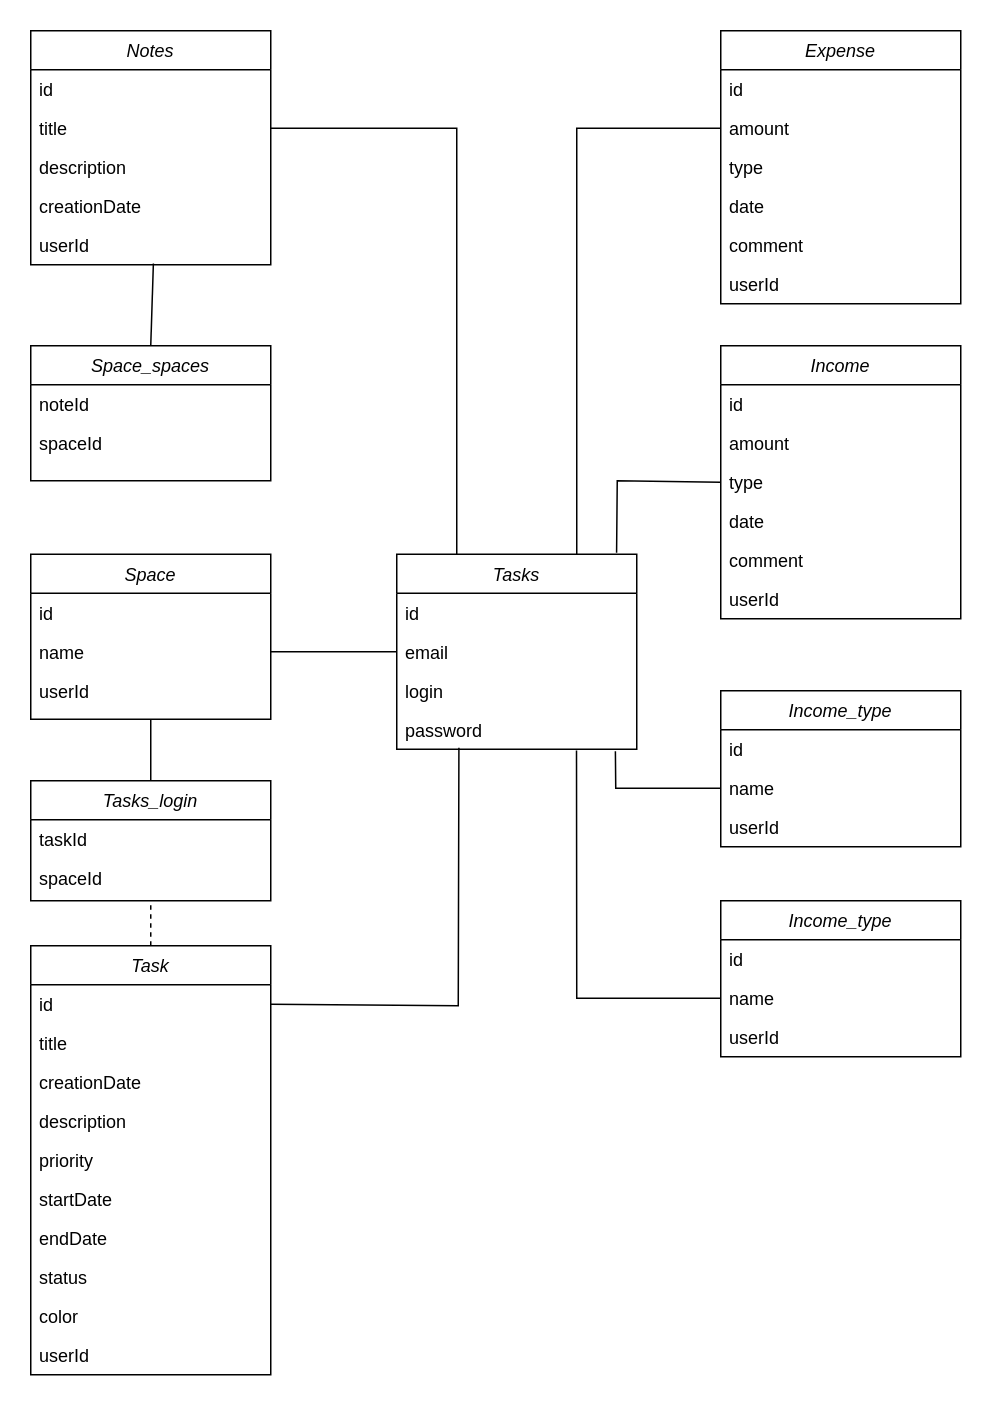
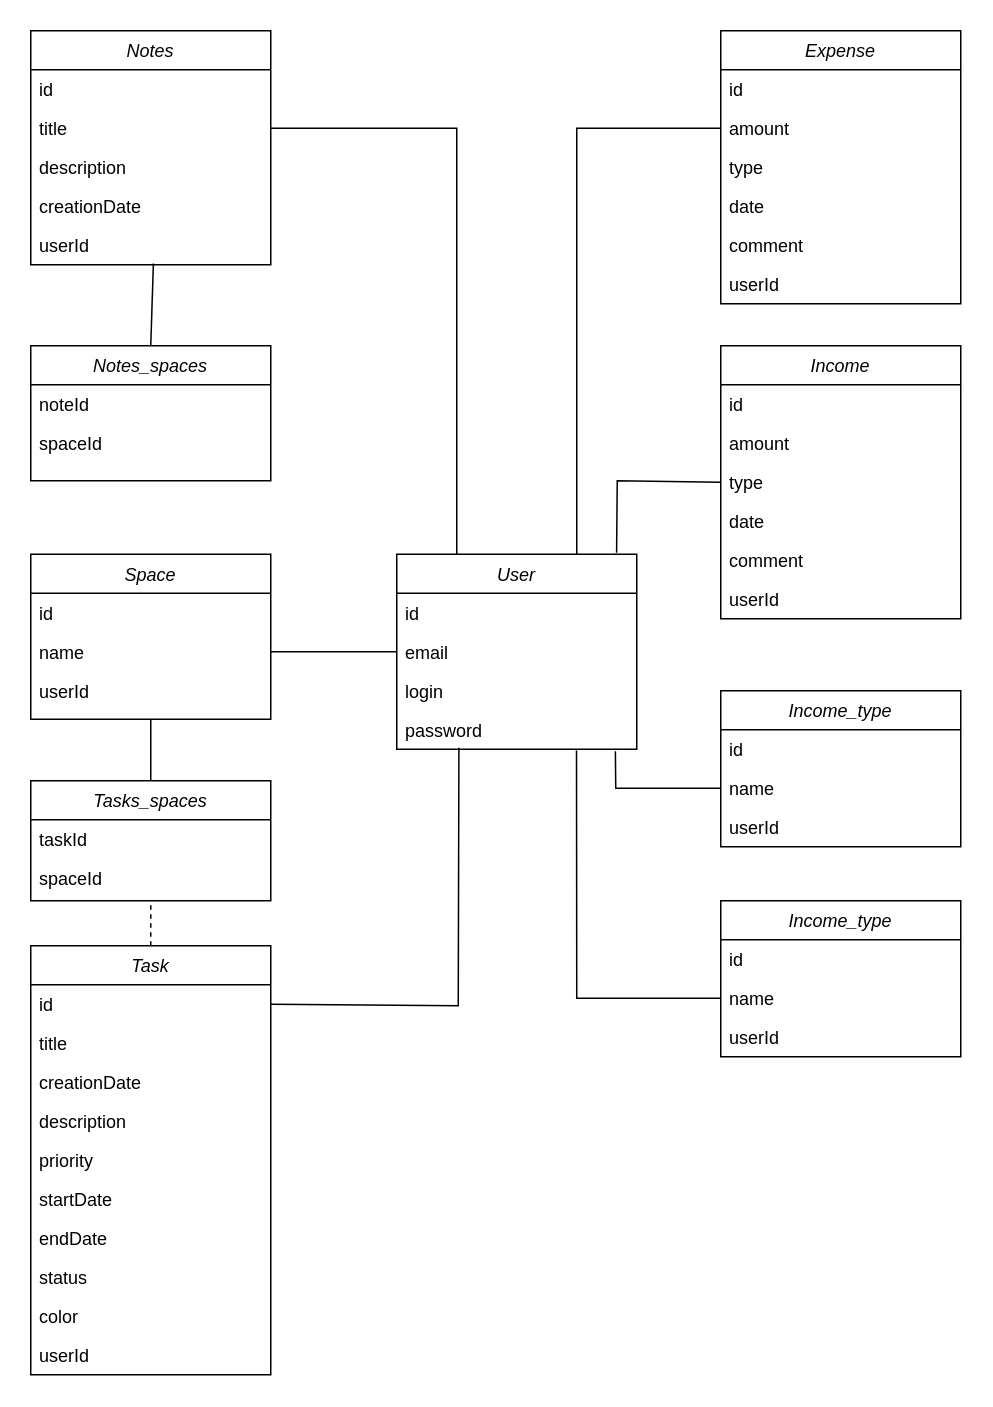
- <mxCell id="19" value="Space_spaces" style="swimlane;fontStyle=2;align=center;verticalAlign=top;childLayout=stackLayout;horizontal=1;startSize=26;horizontalStack=0;resizeParent=1;resizeLast=0;collapsible=1;marginBottom=0;rounded=0;shadow=0;strokeWidth=1;" parent="1" vertex="1"><mxGeometry x="20" y="230" width="160" height="90" as="geometry"><mxRectangle x="220" y="120" width="160" height="26" as="alternateBounds" /></mxGeometry></mxCell>
+ <mxCell id="19" value="Notes_spaces" style="swimlane;fontStyle=2;align=center;verticalAlign=top;childLayout=stackLayout;horizontal=1;startSize=26;horizontalStack=0;resizeParent=1;resizeLast=0;collapsible=1;marginBottom=0;rounded=0;shadow=0;strokeWidth=1;" parent="1" vertex="1"><mxGeometry x="20" y="230" width="160" height="90" as="geometry"><mxRectangle x="220" y="120" width="160" height="26" as="alternateBounds" /></mxGeometry></mxCell>
- <mxCell id="2" value="Tasks" style="swimlane;fontStyle=2;align=center;verticalAlign=top;childLayout=stackLayout;horizontal=1;startSize=26;horizontalStack=0;resizeParent=1;resizeLast=0;collapsible=1;marginBottom=0;rounded=0;shadow=0;strokeWidth=1;" parent="1" vertex="1"><mxGeometry x="264" y="369" width="160" height="130" as="geometry"><mxRectangle x="220" y="120" width="160" height="26" as="alternateBounds" /></mxGeometry></mxCell>
+ <mxCell id="2" value="User" style="swimlane;fontStyle=2;align=center;verticalAlign=top;childLayout=stackLayout;horizontal=1;startSize=26;horizontalStack=0;resizeParent=1;resizeLast=0;collapsible=1;marginBottom=0;rounded=0;shadow=0;strokeWidth=1;" parent="1" vertex="1"><mxGeometry x="264" y="369" width="160" height="130" as="geometry"><mxRectangle x="220" y="120" width="160" height="26" as="alternateBounds" /></mxGeometry></mxCell>
- <mxCell id="23" value="Tasks_login" style="swimlane;fontStyle=2;align=center;verticalAlign=top;childLayout=stackLayout;horizontal=1;startSize=26;horizontalStack=0;resizeParent=1;resizeLast=0;collapsible=1;marginBottom=0;rounded=0;shadow=0;strokeWidth=1;" parent="1" vertex="1"><mxGeometry x="20" y="520" width="160" height="80" as="geometry"><mxRectangle x="220" y="120" width="160" height="26" as="alternateBounds" /></mxGeometry></mxCell>
+ <mxCell id="23" value="Tasks_spaces" style="swimlane;fontStyle=2;align=center;verticalAlign=top;childLayout=stackLayout;horizontal=1;startSize=26;horizontalStack=0;resizeParent=1;resizeLast=0;collapsible=1;marginBottom=0;rounded=0;shadow=0;strokeWidth=1;" parent="1" vertex="1"><mxGeometry x="20" y="520" width="160" height="80" as="geometry"><mxRectangle x="220" y="120" width="160" height="26" as="alternateBounds" /></mxGeometry></mxCell>
